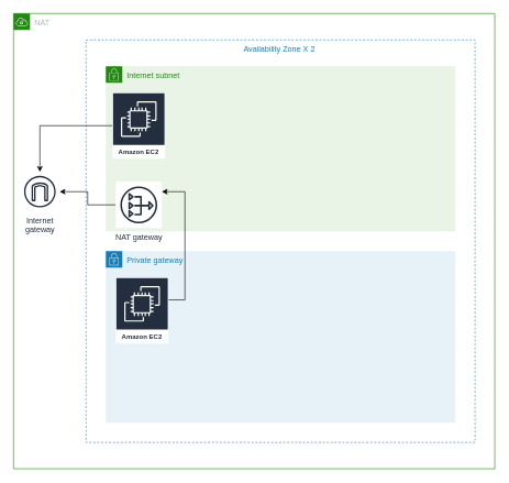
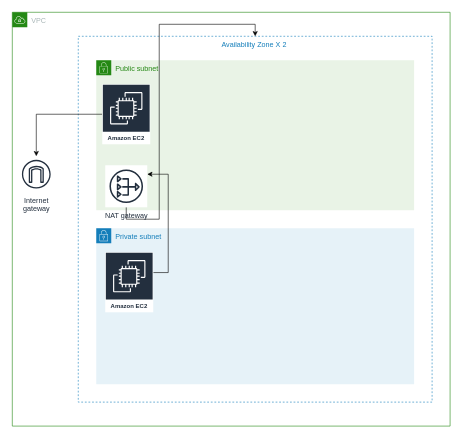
- <mxCell id="2" value="NAT" style="points=[[0,0],[0.25,0],[0.5,0],[0.75,0],[1,0],[1,0.25],[1,0.5],[1,0.75],[1,1],[0.75,1],[0.5,1],[0.25,1],[0,1],[0,0.75],[0,0.5],[0,0.25]];outlineConnect=0;gradientColor=none;html=1;whiteSpace=wrap;fontSize=12;fontStyle=0;shape=mxgraph.aws4.group;grIcon=mxgraph.aws4.group_vpc;strokeColor=#248814;fillColor=none;verticalAlign=top;align=left;spacingLeft=30;fontColor=#AAB7B8;dashed=0;" vertex="1" parent="1"><mxGeometry x="20" y="20" width="730" height="690" as="geometry" /></mxCell>
+ <mxCell id="2" value="VPC" style="points=[[0,0],[0.25,0],[0.5,0],[0.75,0],[1,0],[1,0.25],[1,0.5],[1,0.75],[1,1],[0.75,1],[0.5,1],[0.25,1],[0,1],[0,0.75],[0,0.5],[0,0.25]];outlineConnect=0;gradientColor=none;html=1;whiteSpace=wrap;fontSize=12;fontStyle=0;shape=mxgraph.aws4.group;grIcon=mxgraph.aws4.group_vpc;strokeColor=#248814;fillColor=none;verticalAlign=top;align=left;spacingLeft=30;fontColor=#AAB7B8;dashed=0;" vertex="1" parent="1"><mxGeometry x="20" y="20" width="730" height="690" as="geometry" /></mxCell>
- <mxCell id="5" value="Internet subnet" style="points=[[0,0],[0.25,0],[0.5,0],[0.75,0],[1,0],[1,0.25],[1,0.5],[1,0.75],[1,1],[0.75,1],[0.5,1],[0.25,1],[0,1],[0,0.75],[0,0.5],[0,0.25]];outlineConnect=0;gradientColor=none;html=1;whiteSpace=wrap;fontSize=12;fontStyle=0;shape=mxgraph.aws4.group;grIcon=mxgraph.aws4.group_security_group;grStroke=0;strokeColor=#248814;fillColor=#E9F3E6;verticalAlign=top;align=left;spacingLeft=30;fontColor=#248814;dashed=0;" vertex="1" parent="1"><mxGeometry x="160" y="100" width="530" height="250" as="geometry" /></mxCell>
+ <mxCell id="5" value="Public subnet" style="points=[[0,0],[0.25,0],[0.5,0],[0.75,0],[1,0],[1,0.25],[1,0.5],[1,0.75],[1,1],[0.75,1],[0.5,1],[0.25,1],[0,1],[0,0.75],[0,0.5],[0,0.25]];outlineConnect=0;gradientColor=none;html=1;whiteSpace=wrap;fontSize=12;fontStyle=0;shape=mxgraph.aws4.group;grIcon=mxgraph.aws4.group_security_group;grStroke=0;strokeColor=#248814;fillColor=#E9F3E6;verticalAlign=top;align=left;spacingLeft=30;fontColor=#248814;dashed=0;" vertex="1" parent="1"><mxGeometry x="160" y="100" width="530" height="250" as="geometry" /></mxCell>
- <mxCell id="7" style="edgeStyle=orthogonalEdgeStyle;rounded=0;orthogonalLoop=1;jettySize=auto;html=1;" edge="1" parent="1" source="10" target="6"><mxGeometry relative="1" as="geometry" /></mxCell>
+ <mxCell id="7" style="edgeStyle=orthogonalEdgeStyle;rounded=0;orthogonalLoop=1;jettySize=auto;html=1;" edge="1" parent="1" source="10" target="3"><mxGeometry relative="1" as="geometry" /></mxCell>
- <mxCell id="4" value="Private gateway" style="points=[[0,0],[0.25,0],[0.5,0],[0.75,0],[1,0],[1,0.25],[1,0.5],[1,0.75],[1,1],[0.75,1],[0.5,1],[0.25,1],[0,1],[0,0.75],[0,0.5],[0,0.25]];outlineConnect=0;gradientColor=none;html=1;whiteSpace=wrap;fontSize=12;fontStyle=0;shape=mxgraph.aws4.group;grIcon=mxgraph.aws4.group_security_group;grStroke=0;strokeColor=#147EBA;fillColor=#E6F2F8;verticalAlign=top;align=left;spacingLeft=30;fontColor=#147EBA;dashed=0;" vertex="1" parent="1"><mxGeometry x="160" y="380" width="530" height="260" as="geometry" /></mxCell>
+ <mxCell id="4" value="Private subnet" style="points=[[0,0],[0.25,0],[0.5,0],[0.75,0],[1,0],[1,0.25],[1,0.5],[1,0.75],[1,1],[0.75,1],[0.5,1],[0.25,1],[0,1],[0,0.75],[0,0.5],[0,0.25]];outlineConnect=0;gradientColor=none;html=1;whiteSpace=wrap;fontSize=12;fontStyle=0;shape=mxgraph.aws4.group;grIcon=mxgraph.aws4.group_security_group;grStroke=0;strokeColor=#147EBA;fillColor=#E6F2F8;verticalAlign=top;align=left;spacingLeft=30;fontColor=#147EBA;dashed=0;" vertex="1" parent="1"><mxGeometry x="160" y="380" width="530" height="260" as="geometry" /></mxCell>
